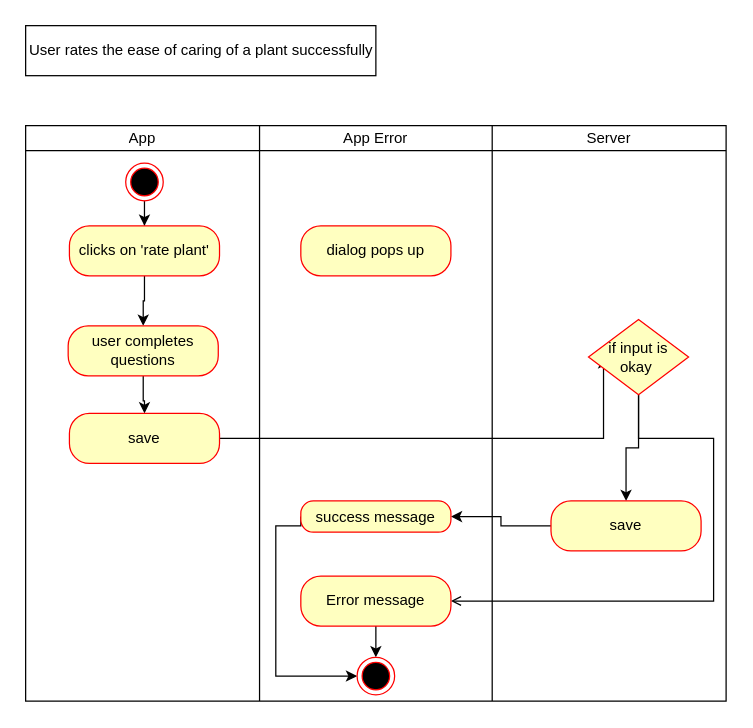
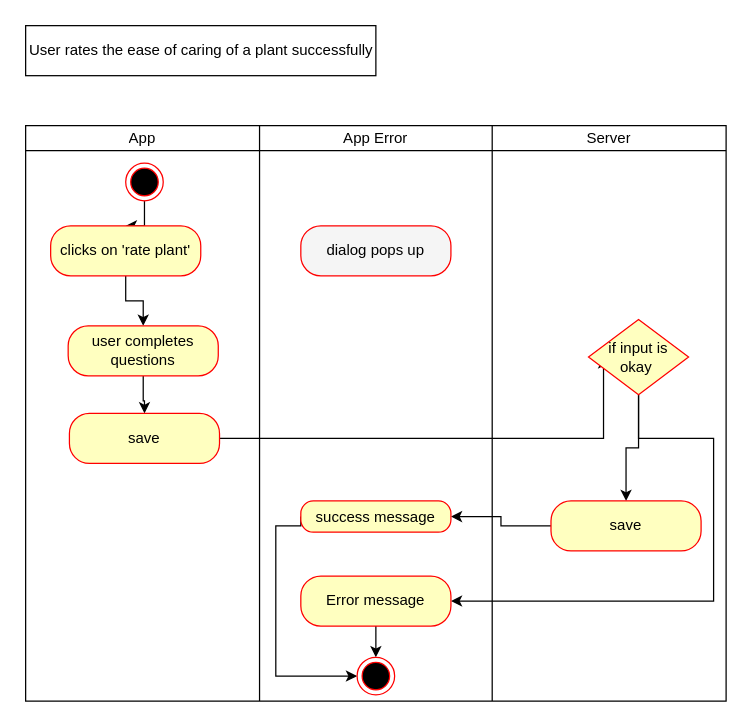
- <mxCell id="14" value="clicks on 'rate plant'" style="rounded=1;whiteSpace=wrap;html=1;arcSize=40;fontColor=#000000;fillColor=#ffffc0;strokeColor=#ff0000;" vertex="1" parent="1"><mxGeometry x="55" y="180" width="120" height="40" as="geometry" /></mxCell>
+ <mxCell id="14" value="clicks on 'rate plant'" style="rounded=1;whiteSpace=wrap;html=1;arcSize=40;fontColor=#000000;fillColor=#ffffc0;strokeColor=#ff0000;" vertex="1" parent="1"><mxGeometry x="40" y="180" width="120" height="40" as="geometry" /></mxCell>
- <mxCell id="16" value="dialog pops up" style="rounded=1;whiteSpace=wrap;html=1;arcSize=40;fontColor=#000000;fillColor=#ffffc0;strokeColor=#ff0000;" vertex="1" parent="1"><mxGeometry x="240" y="180" width="120" height="40" as="geometry" /></mxCell>
+ <mxCell id="16" value="dialog pops up" style="rounded=1;whiteSpace=wrap;html=1;arcSize=40;fontColor=#000000;fillColor=#f5f5f5;strokeColor=#ff0000;" vertex="1" parent="1"><mxGeometry x="240" y="180" width="120" height="40" as="geometry" /></mxCell>
- <mxCell id="21" value="" style="edgeStyle=orthogonalEdgeStyle;rounded=0;orthogonalLoop=1;jettySize=auto;html=1;endArrow=open;" edge="1" parent="1" source="23" target="26"><mxGeometry relative="1" as="geometry"><mxPoint x="560" y="465" as="targetPoint" /><Array as="points"><mxPoint x="570" y="350" /><mxPoint x="570" y="480" /></Array></mxGeometry></mxCell>
+ <mxCell id="21" value="" style="edgeStyle=orthogonalEdgeStyle;rounded=0;orthogonalLoop=1;jettySize=auto;html=1;" edge="1" parent="1" source="23" target="26"><mxGeometry relative="1" as="geometry"><mxPoint x="560" y="465" as="targetPoint" /><Array as="points"><mxPoint x="570" y="350" /><mxPoint x="570" y="480" /></Array></mxGeometry></mxCell>
